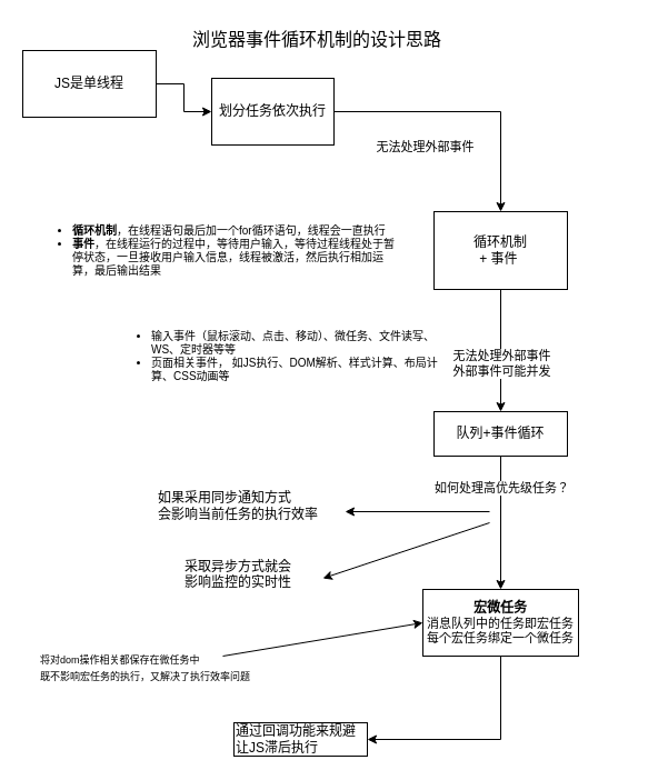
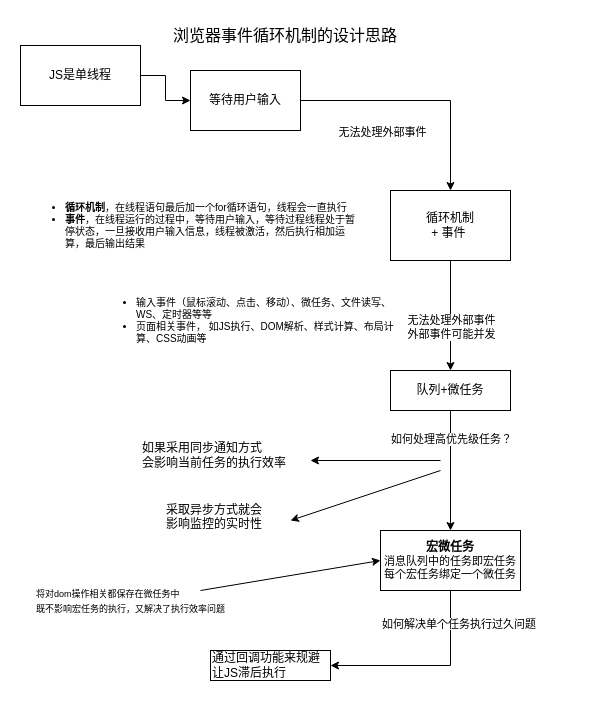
- <mxCell id="7" value="划分任务依次执行" style="rounded=0;whiteSpace=wrap;html=1;" vertex="1" parent="1"><mxGeometry x="190" y="70" width="110" height="60" as="geometry" /></mxCell>
+ <mxCell id="7" value="等待用户输入" style="rounded=0;whiteSpace=wrap;html=1;" vertex="1" parent="1"><mxGeometry x="190" y="70" width="110" height="60" as="geometry" /></mxCell>
- <mxCell id="14" value="队列+事件循环" style="rounded=0;whiteSpace=wrap;html=1;" vertex="1" parent="1"><mxGeometry x="390" y="370" width="120" height="40" as="geometry" /></mxCell>
+ <mxCell id="14" value="队列+微任务" style="rounded=0;whiteSpace=wrap;html=1;" vertex="1" parent="1"><mxGeometry x="390" y="370" width="120" height="40" as="geometry" /></mxCell>
+ <mxCell id="25" value="&lt;span style=&quot;color: rgb(0, 0, 0); font-family: Helvetica; font-size: 11px; font-style: normal; font-variant-ligatures: normal; font-variant-caps: normal; font-weight: 400; letter-spacing: normal; orphans: 2; text-align: center; text-indent: 0px; text-transform: none; widows: 2; word-spacing: 0px; -webkit-text-stroke-width: 0px; background-color: rgb(255, 255, 255); text-decoration-thickness: initial; text-decoration-style: initial; text-decoration-color: initial; float: none; display: inline !important;&quot;&gt;如何解决单个任务执行过久问题&lt;/span&gt;" style="text;whiteSpace=wrap;html=1;" vertex="1" parent="1"><mxGeometry x="380" y="610" width="190" height="40" as="geometry" /></mxCell>
